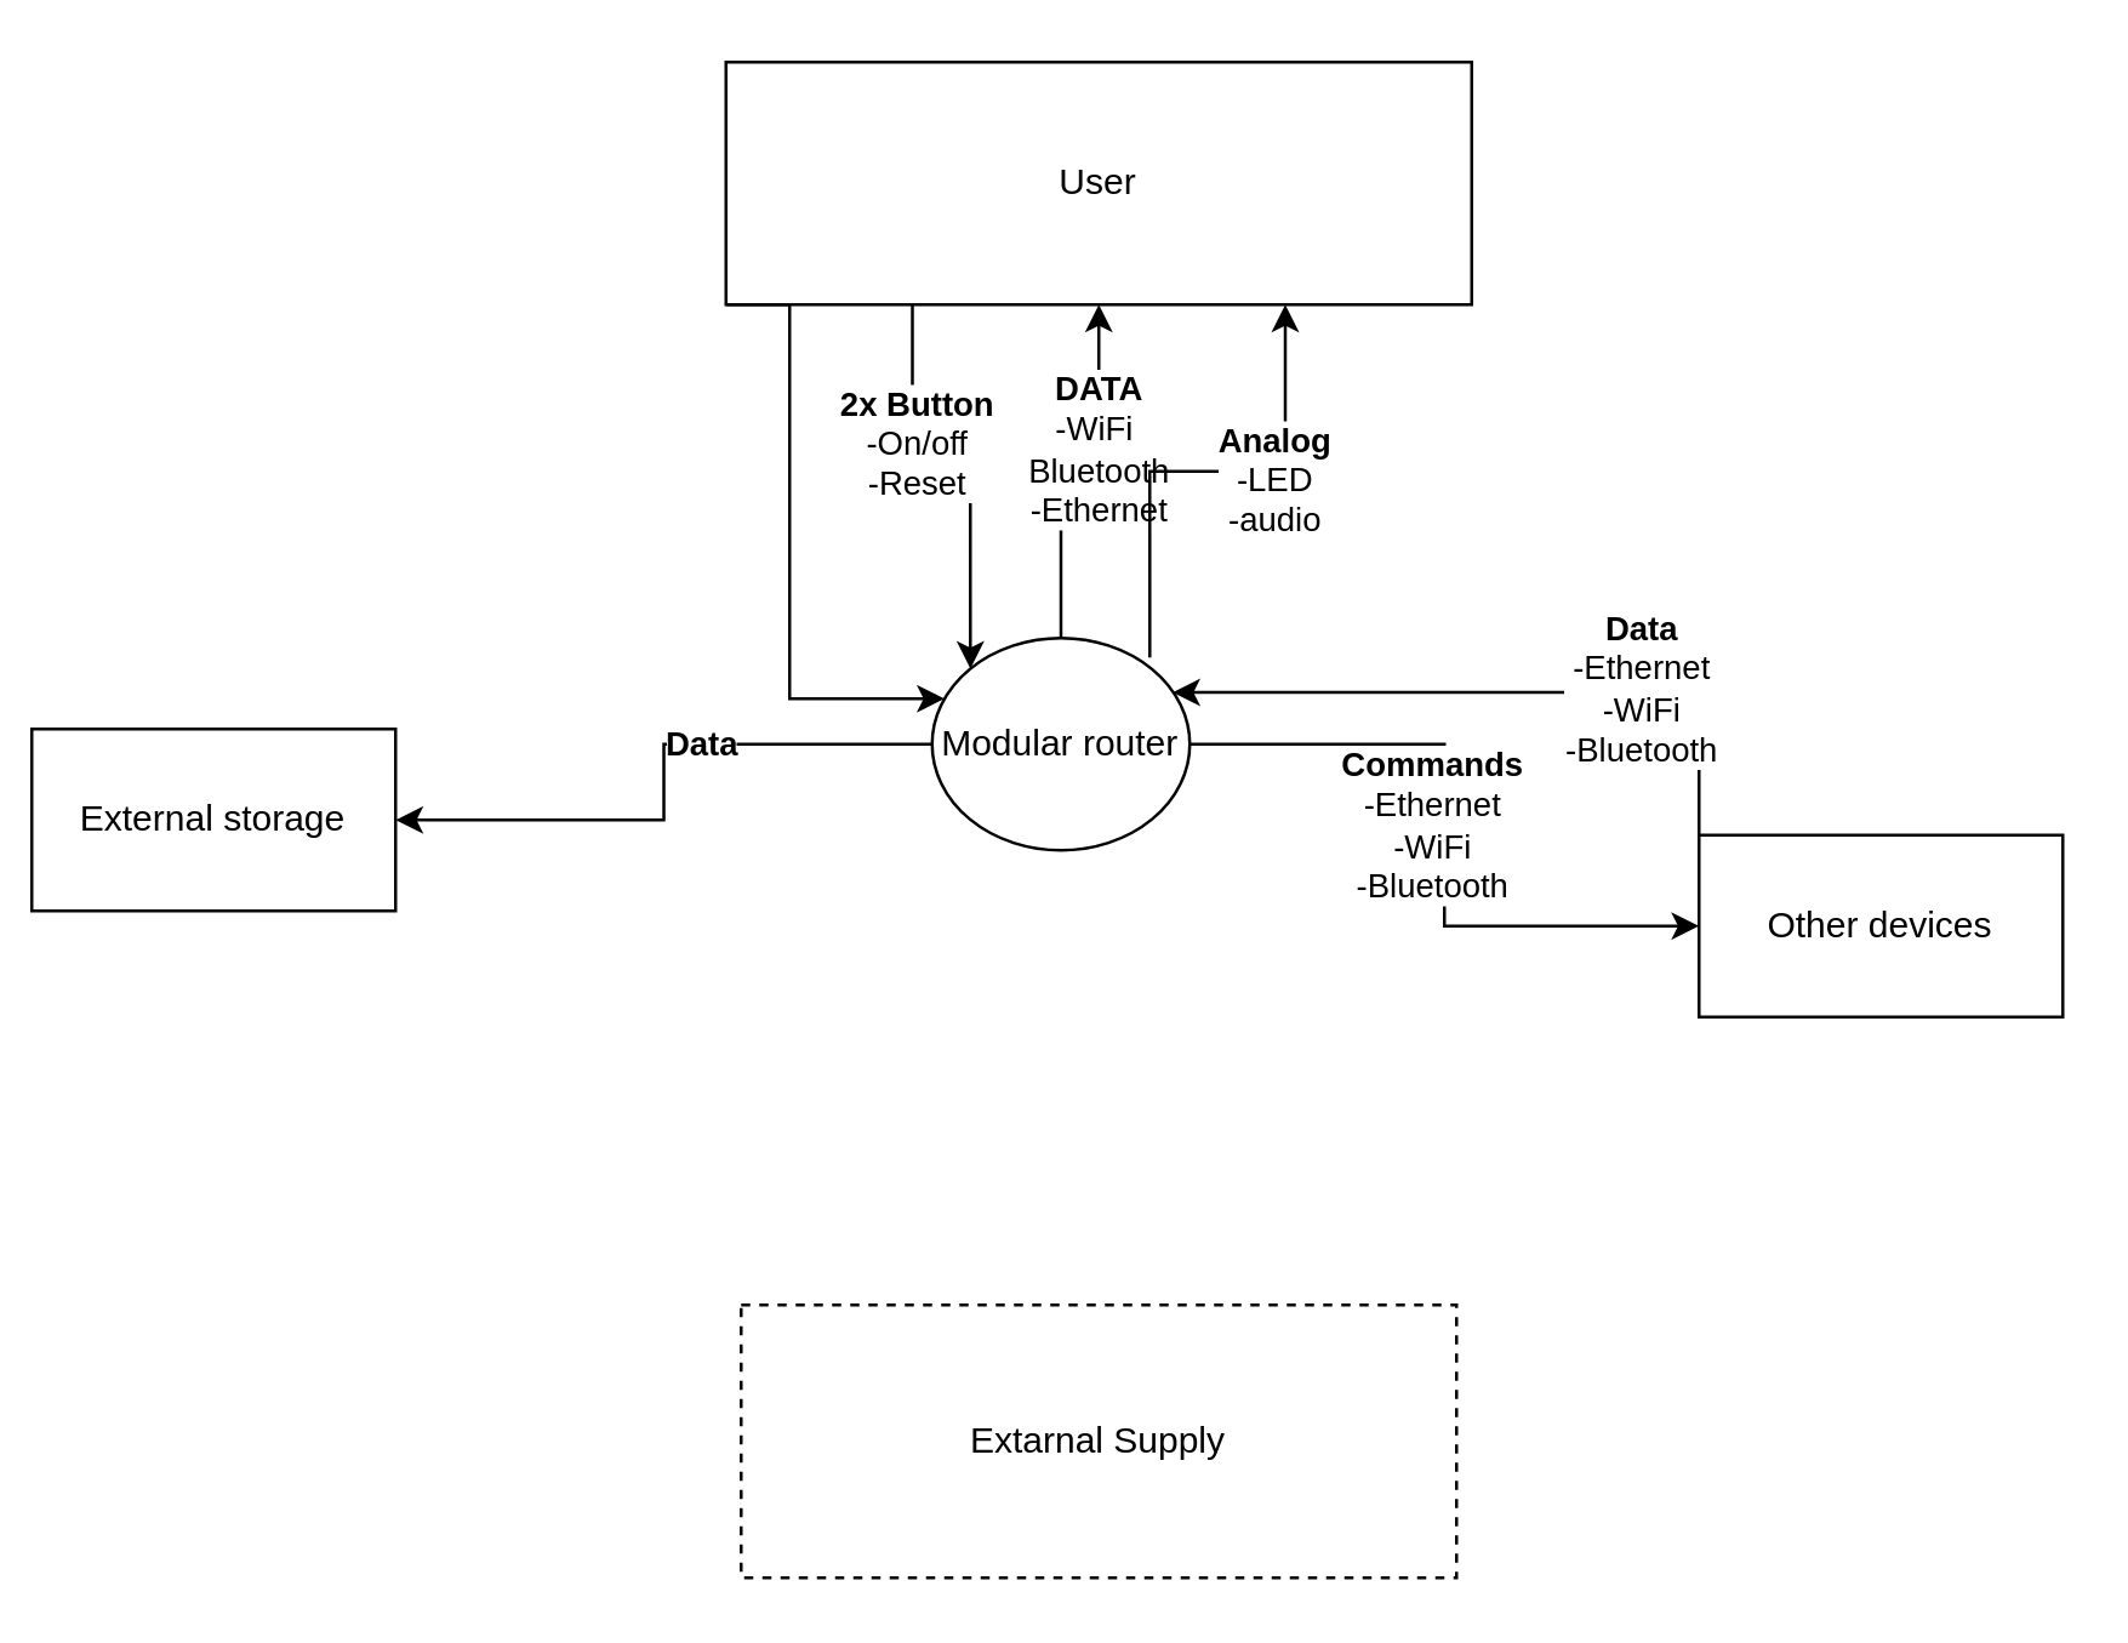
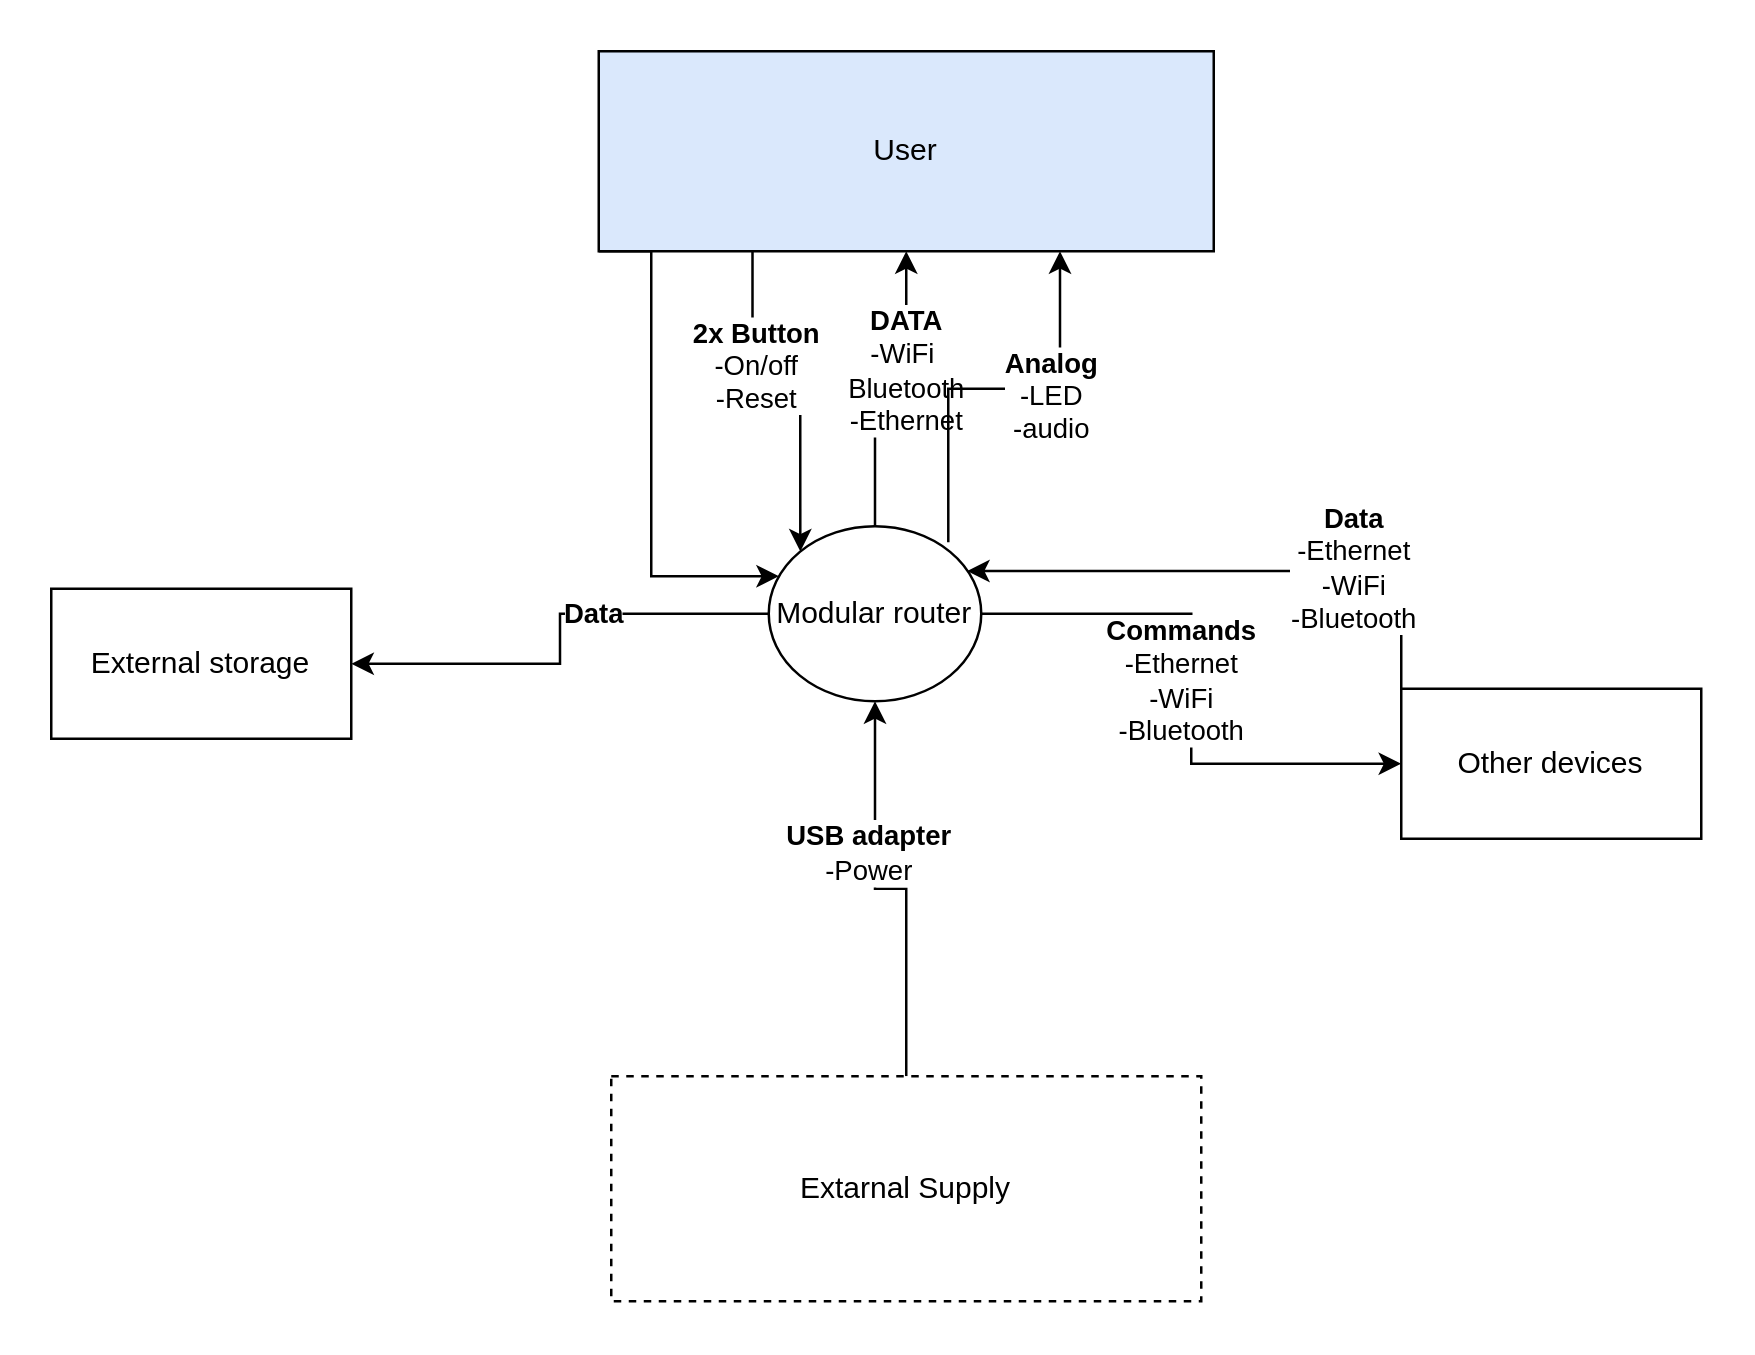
- <mxCell id="14" value="User" style="rounded=0;whiteSpace=wrap;html=1;" parent="1" vertex="1"><mxGeometry x="239" y="20" width="246" height="80" as="geometry" /></mxCell>
+ <mxCell id="14" value="User" style="rounded=0;whiteSpace=wrap;html=1;fillColor=#dae8fc;" parent="1" vertex="1"><mxGeometry x="239" y="20" width="246" height="80" as="geometry" /></mxCell>
- <mxCell id="21" value="External storage" style="rounded=0;whiteSpace=wrap;html=1;" vertex="1" parent="1"><mxGeometry x="10" y="240" width="120" height="60" as="geometry" /></mxCell>
+ <mxCell id="21" value="External storage" style="rounded=0;whiteSpace=wrap;html=1;" vertex="1" parent="1"><mxGeometry x="20" y="235" width="120" height="60" as="geometry" /></mxCell>
+ <mxCell id="15" style="edgeStyle=orthogonalEdgeStyle;rounded=0;orthogonalLoop=1;jettySize=auto;html=1;exitX=0.5;exitY=0;exitDx=0;exitDy=0;entryX=0.5;entryY=1;entryDx=0;entryDy=0;" parent="1" source="17" target="8" edge="1"><mxGeometry relative="1" as="geometry" /></mxCell>
+ <mxCell id="16" value="&lt;b&gt;USB adapter&lt;/b&gt;&lt;br&gt;-Power" style="edgeLabel;html=1;align=center;verticalAlign=middle;resizable=0;points=[];" parent="15" vertex="1" connectable="0"><mxGeometry x="0.255" y="3" relative="1" as="geometry"><mxPoint as="offset" /></mxGeometry></mxCell>
